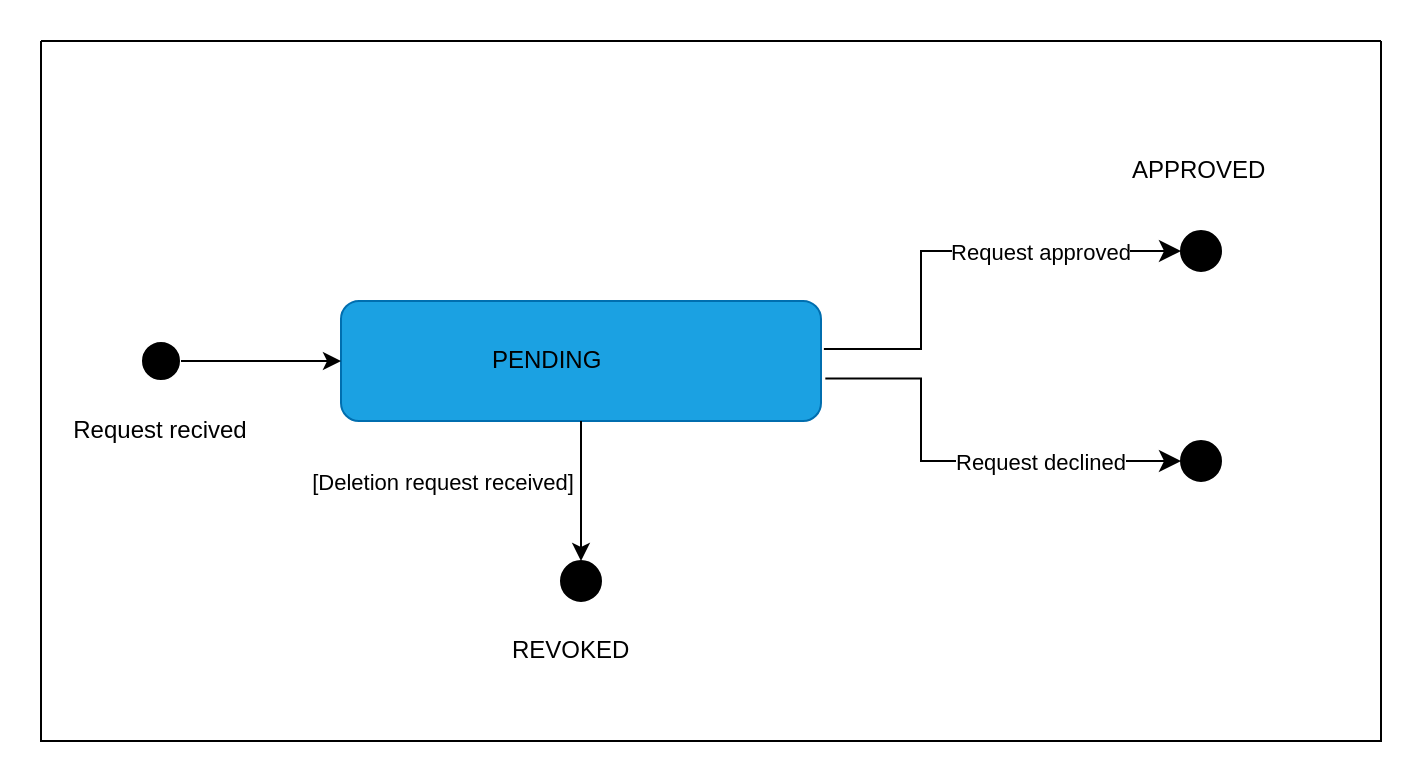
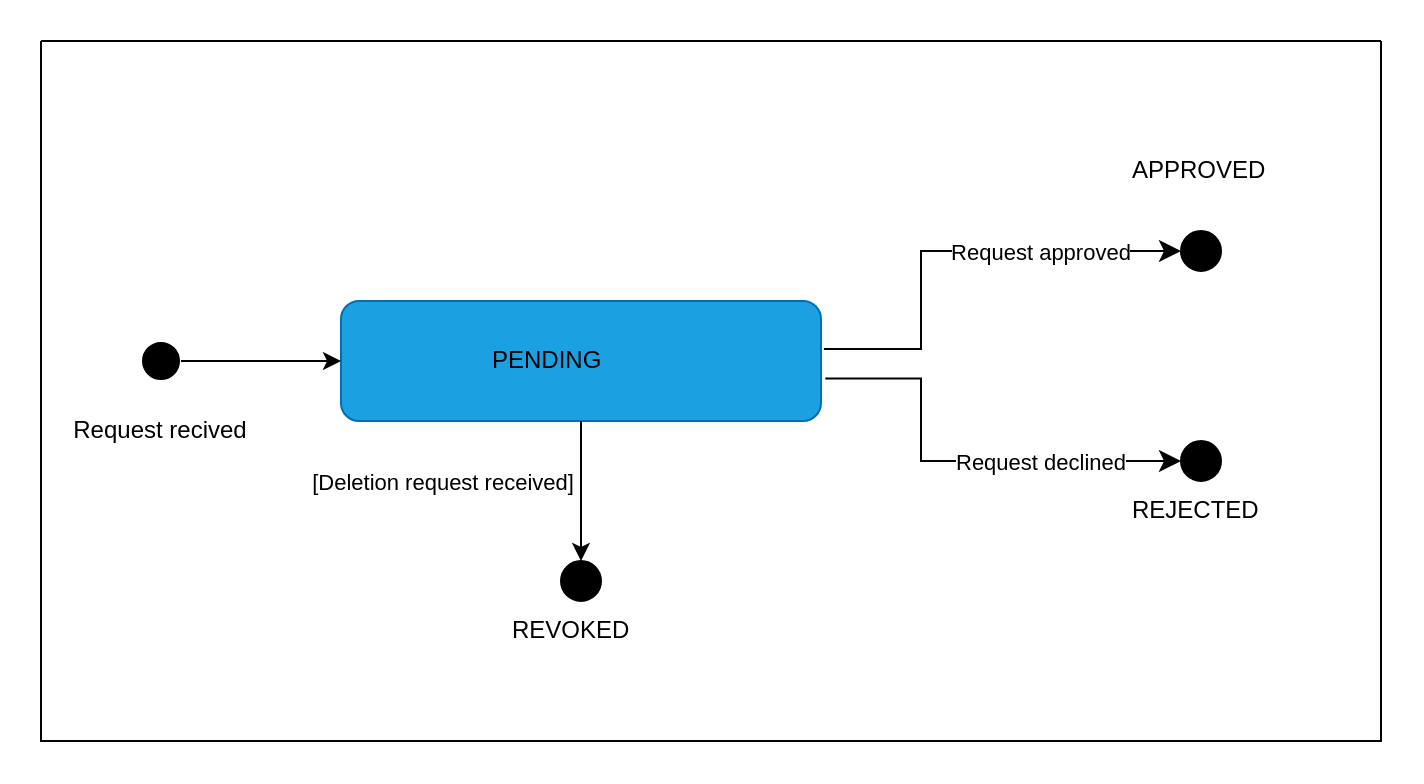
+ <mxCell id="18" value="REJECTED" style="text;strokeColor=none;fillColor=none;align=left;verticalAlign=middle;spacingLeft=4;spacingRight=4;overflow=hidden;points=[[0,0.5],[1,0.5]];portConstraint=eastwest;rotatable=0;whiteSpace=wrap;html=1;" vertex="1" parent="2"><mxGeometry x="540" y="220" width="80" height="30" as="geometry" /></mxCell>
- <mxCell id="19" value="REVOKED" style="text;strokeColor=none;fillColor=none;align=left;verticalAlign=middle;spacingLeft=4;spacingRight=4;overflow=hidden;points=[[0,0.5],[1,0.5]];portConstraint=eastwest;rotatable=0;whiteSpace=wrap;html=1;" vertex="1" parent="2"><mxGeometry x="230" y="290" width="80" height="30" as="geometry" /></mxCell>
+ <mxCell id="19" value="REVOKED" style="text;strokeColor=none;fillColor=none;align=left;verticalAlign=middle;spacingLeft=4;spacingRight=4;overflow=hidden;points=[[0,0.5],[1,0.5]];portConstraint=eastwest;rotatable=0;whiteSpace=wrap;html=1;" vertex="1" parent="2"><mxGeometry x="230" y="280" width="80" height="30" as="geometry" /></mxCell>
